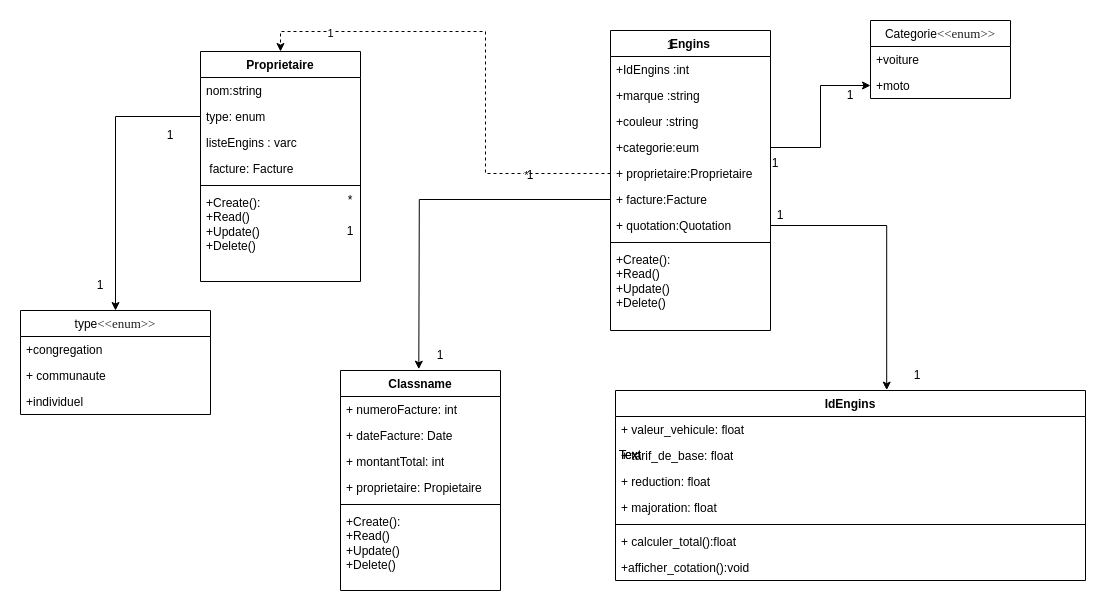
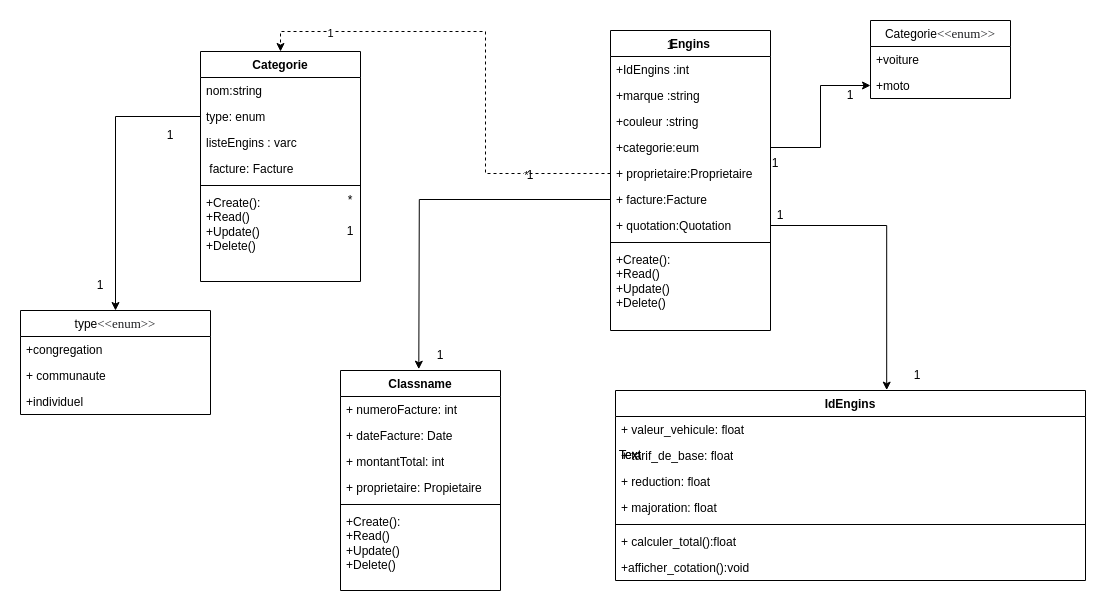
- <mxCell id="15" value="Proprietaire" style="swimlane;fontStyle=1;align=center;verticalAlign=top;childLayout=stackLayout;horizontal=1;startSize=26;horizontalStack=0;resizeParent=1;resizeParentMax=0;resizeLast=0;collapsible=1;marginBottom=0;whiteSpace=wrap;html=1;" parent="1" vertex="1"><mxGeometry x="200" y="51" width="160" height="230" as="geometry" /></mxCell>
+ <mxCell id="15" value="Categorie" style="swimlane;fontStyle=1;align=center;verticalAlign=top;childLayout=stackLayout;horizontal=1;startSize=26;horizontalStack=0;resizeParent=1;resizeParentMax=0;resizeLast=0;collapsible=1;marginBottom=0;whiteSpace=wrap;html=1;" parent="1" vertex="1"><mxGeometry x="200" y="51" width="160" height="230" as="geometry" /></mxCell>
